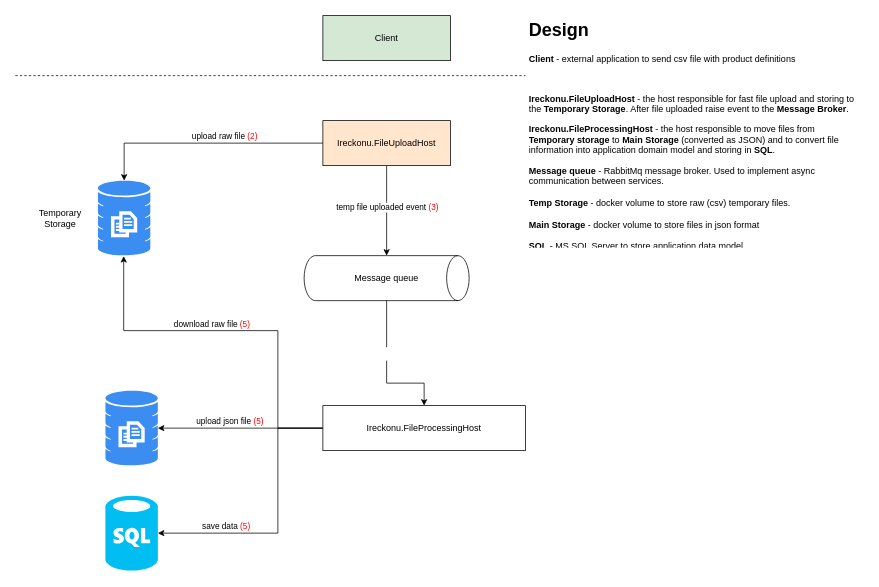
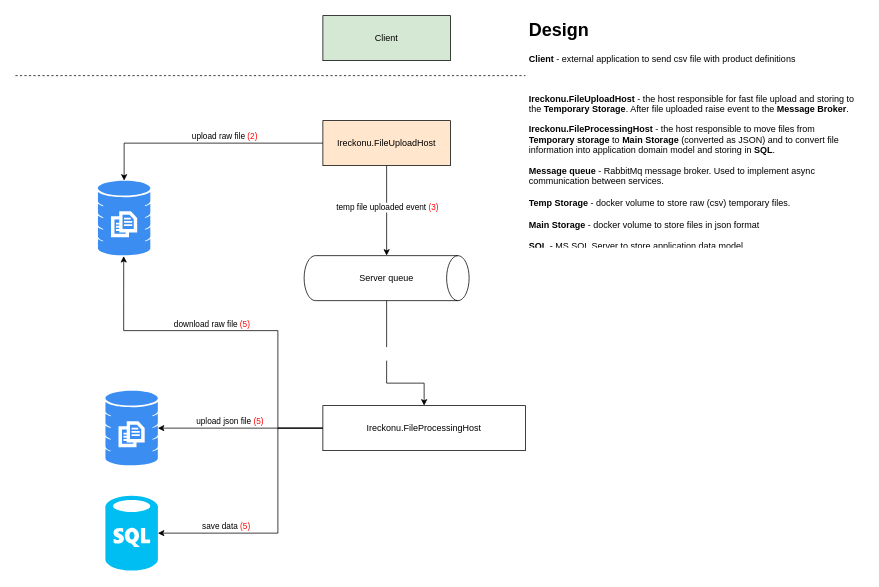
- <mxCell id="8" value="Temporary Storage" style="text;html=1;strokeColor=none;fillColor=none;align=center;verticalAlign=middle;whiteSpace=wrap;rounded=0;" vertex="1" parent="1"><mxGeometry x="60" y="280" width="40" height="20" as="geometry" /></mxCell>
- <mxCell id="11" value="Message queue" style="text;html=1;strokeColor=none;fillColor=none;align=center;verticalAlign=middle;whiteSpace=wrap;rounded=0;" vertex="1" parent="9"><mxGeometry x="60" y="20" width="100" height="20" as="geometry" /></mxCell>
+ <mxCell id="11" value="Server queue" style="text;html=1;strokeColor=none;fillColor=none;align=center;verticalAlign=middle;whiteSpace=wrap;rounded=0;" vertex="1" parent="9"><mxGeometry x="60" y="20" width="100" height="20" as="geometry" /></mxCell>
